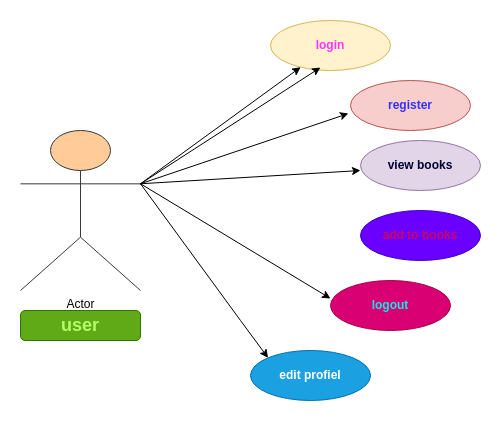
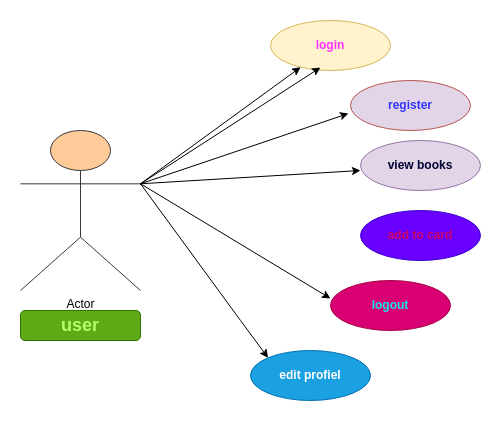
- <mxCell id="4" value="&lt;b&gt;&lt;font color=&quot;#3333ff&quot;&gt;register&lt;/font&gt;&lt;/b&gt;" style="ellipse;whiteSpace=wrap;html=1;fillColor=#f8cecc;strokeColor=#b85450;" parent="1" vertex="1"><mxGeometry x="350" y="80" width="120" height="50" as="geometry" /></mxCell>
+ <mxCell id="4" value="&lt;b&gt;&lt;font color=&quot;#3333ff&quot;&gt;register&lt;/font&gt;&lt;/b&gt;" style="ellipse;whiteSpace=wrap;html=1;fillColor=#e1d5e7;strokeColor=#b85450;" parent="1" vertex="1"><mxGeometry x="350" y="80" width="120" height="50" as="geometry" /></mxCell>
- <mxCell id="6" value="&lt;b&gt;&lt;font color=&quot;#cc0066&quot;&gt;add to books&lt;/font&gt;&lt;/b&gt;" style="ellipse;whiteSpace=wrap;html=1;fillColor=#6a00ff;fontColor=#ffffff;strokeColor=#3700CC;" parent="1" vertex="1"><mxGeometry x="360" y="210" width="120" height="50" as="geometry" /></mxCell>
+ <mxCell id="6" value="&lt;b&gt;&lt;font color=&quot;#cc0066&quot;&gt;add to card&lt;/font&gt;&lt;/b&gt;" style="ellipse;whiteSpace=wrap;html=1;fillColor=#6a00ff;fontColor=#ffffff;strokeColor=#3700CC;" parent="1" vertex="1"><mxGeometry x="360" y="210" width="120" height="50" as="geometry" /></mxCell>
